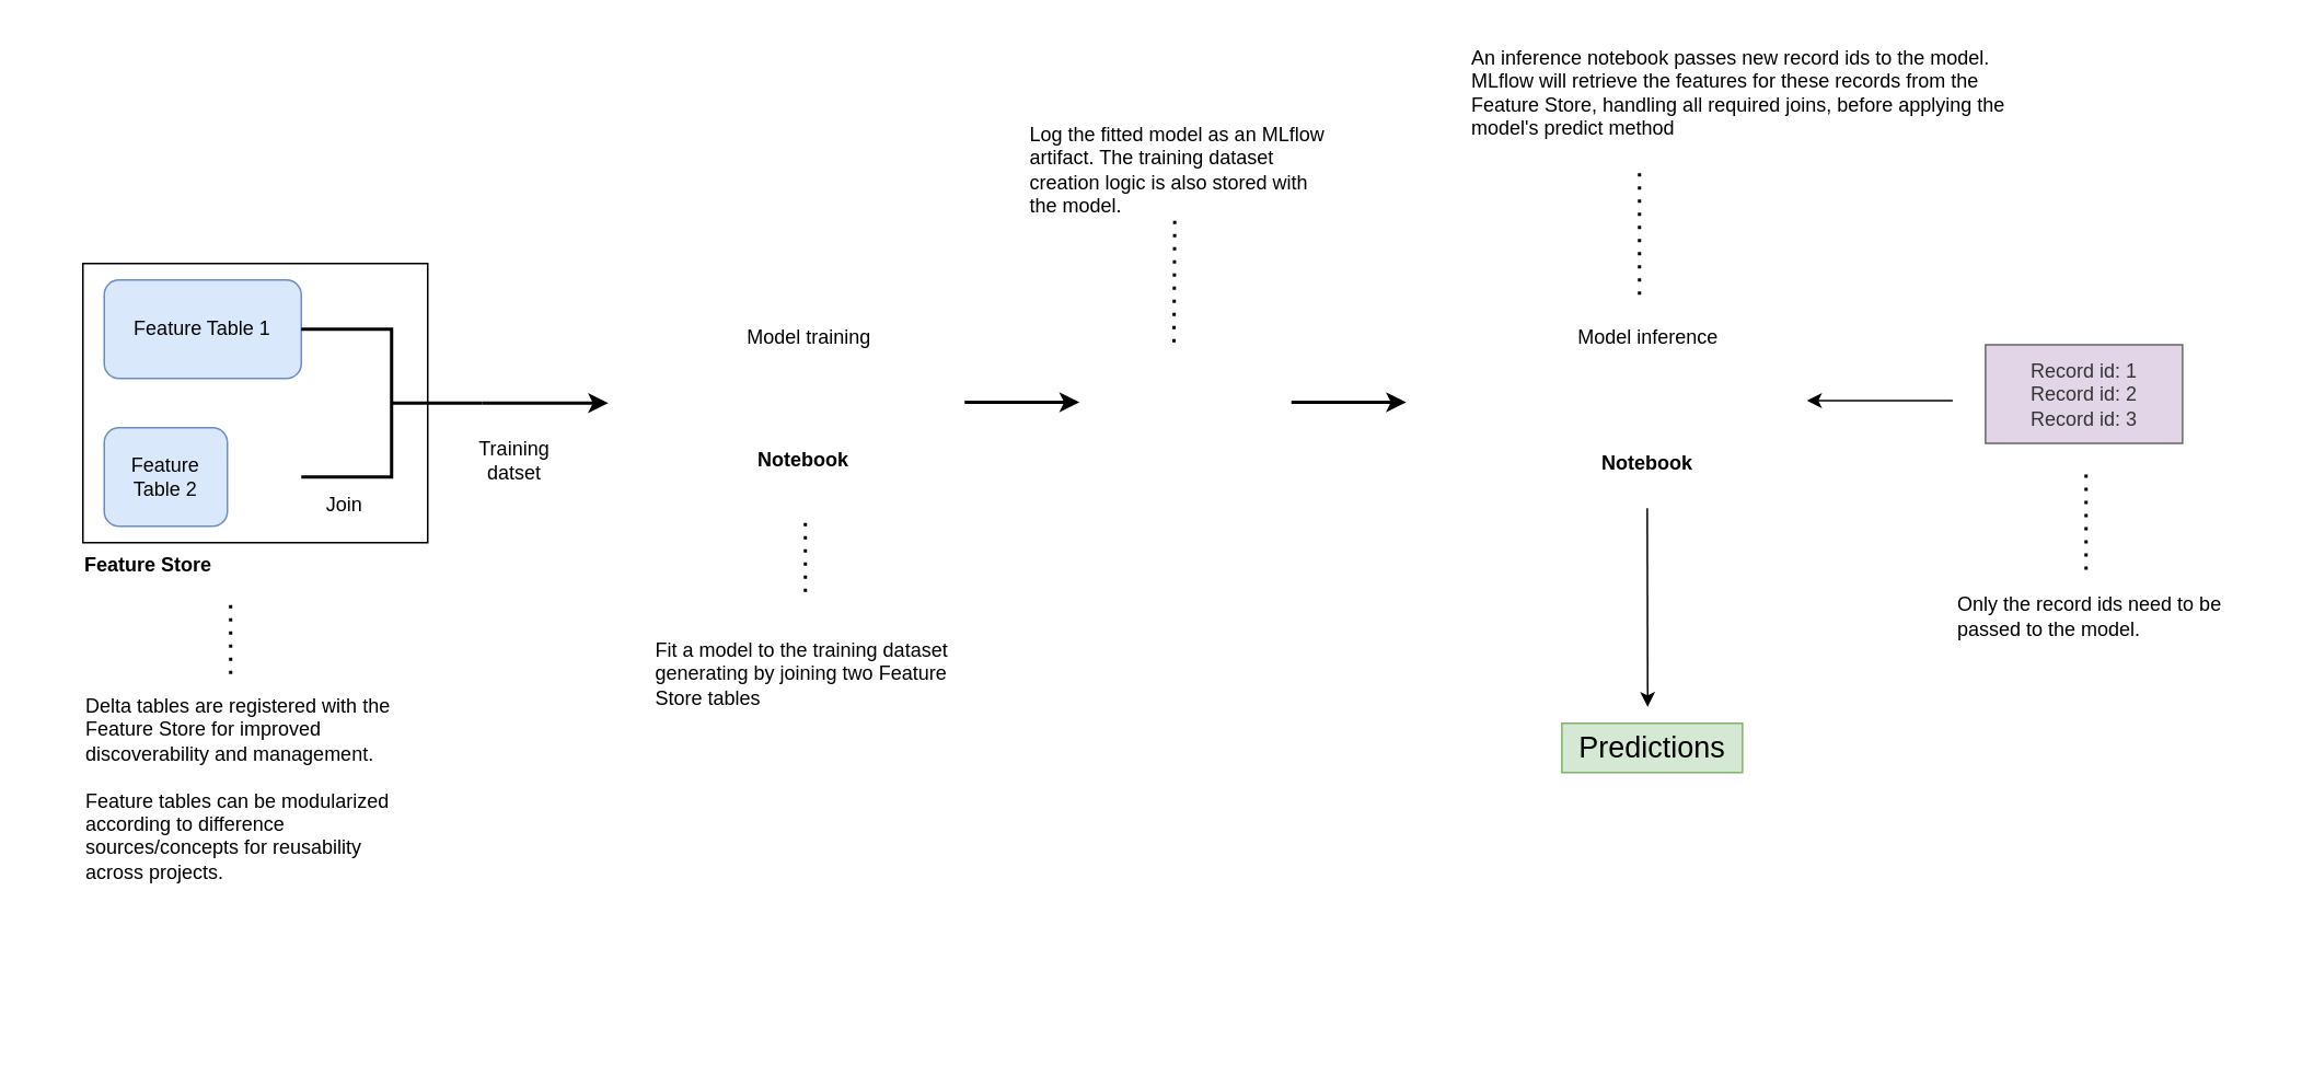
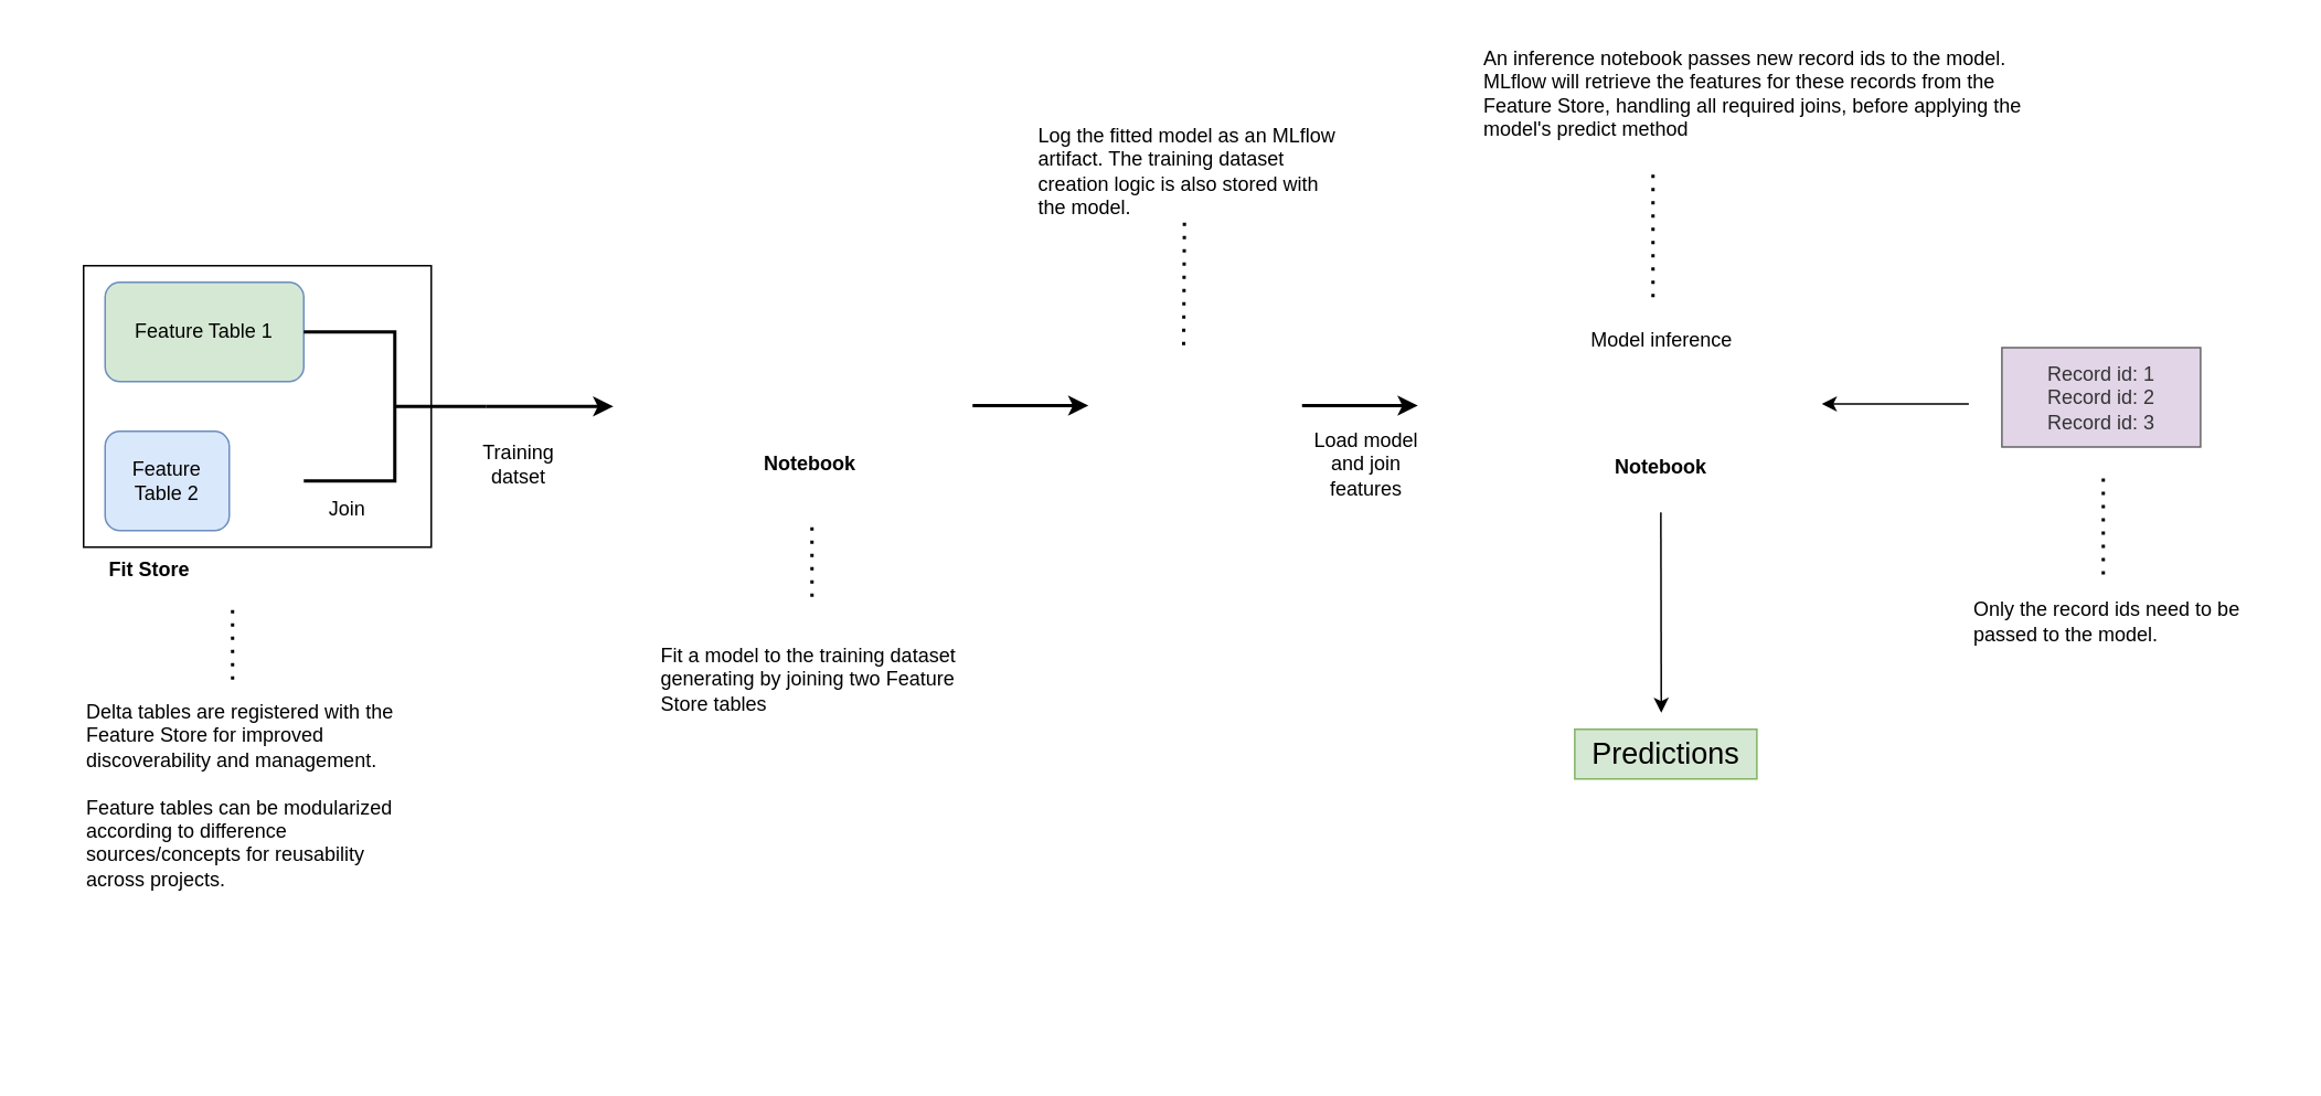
- <mxCell id="3" value="Feature Table 1" style="rounded=1;whiteSpace=wrap;html=1;fillColor=#dae8fc;strokeColor=#6c8ebf;" parent="1" vertex="1"><mxGeometry x="63" y="170" width="120" height="60" as="geometry" /></mxCell>
+ <mxCell id="3" value="Feature Table 1" style="rounded=1;whiteSpace=wrap;html=1;fillColor=#d5e8d4;strokeColor=#6c8ebf;" parent="1" vertex="1"><mxGeometry x="63" y="170" width="120" height="60" as="geometry" /></mxCell>
- <mxCell id="34" value="Model training" style="text;html=1;align=center;verticalAlign=middle;whiteSpace=wrap;rounded=0;fontStyle=0" vertex="1" parent="1"><mxGeometry x="429.5" y="190" width="125" height="30" as="geometry" /></mxCell>
+ <mxCell id="10" value="Load model and join features" style="text;html=1;strokeColor=none;fillColor=none;align=center;verticalAlign=middle;whiteSpace=wrap;rounded=0;shadow=0;" parent="1" vertex="1"><mxGeometry x="790" y="265" width="70" height="30" as="geometry" /></mxCell>
- <mxCell id="15" value="Feature Store" style="text;html=1;strokeColor=none;fillColor=none;align=center;verticalAlign=middle;whiteSpace=wrap;rounded=0;shadow=0;fontStyle=1" parent="1" vertex="1"><mxGeometry x="20" y="329" width="140" height="30" as="geometry" /></mxCell>
+ <mxCell id="15" value="Fit Store" style="text;html=1;strokeColor=none;fillColor=none;align=center;verticalAlign=middle;whiteSpace=wrap;rounded=0;shadow=0;fontStyle=1" parent="1" vertex="1"><mxGeometry x="20" y="329" width="140" height="30" as="geometry" /></mxCell>
